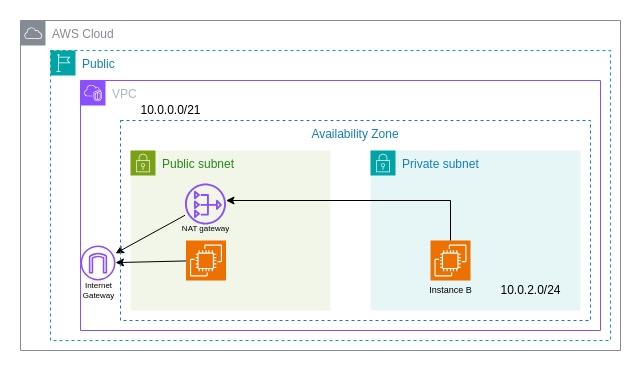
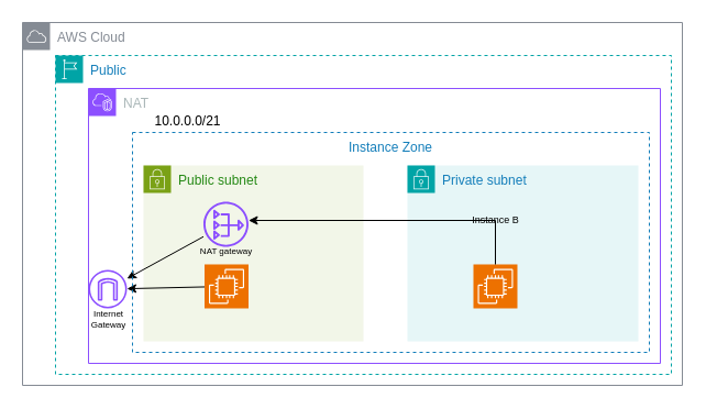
- <mxCell id="9" value="VPC" style="points=[[0,0],[0.25,0],[0.5,0],[0.75,0],[1,0],[1,0.25],[1,0.5],[1,0.75],[1,1],[0.75,1],[0.5,1],[0.25,1],[0,1],[0,0.75],[0,0.5],[0,0.25]];outlineConnect=0;gradientColor=none;html=1;whiteSpace=wrap;fontSize=12;fontStyle=0;container=1;pointerEvents=0;collapsible=0;recursiveResize=0;shape=mxgraph.aws4.group;grIcon=mxgraph.aws4.group_vpc2;strokeColor=#8C4FFF;fillColor=none;verticalAlign=top;align=left;spacingLeft=30;fontColor=#AAB7B8;dashed=0;" parent="1" vertex="1"><mxGeometry x="80" y="80" width="520" height="250" as="geometry" /></mxCell>
+ <mxCell id="9" value="NAT" style="points=[[0,0],[0.25,0],[0.5,0],[0.75,0],[1,0],[1,0.25],[1,0.5],[1,0.75],[1,1],[0.75,1],[0.5,1],[0.25,1],[0,1],[0,0.75],[0,0.5],[0,0.25]];outlineConnect=0;gradientColor=none;html=1;whiteSpace=wrap;fontSize=12;fontStyle=0;container=1;pointerEvents=0;collapsible=0;recursiveResize=0;shape=mxgraph.aws4.group;grIcon=mxgraph.aws4.group_vpc2;strokeColor=#8C4FFF;fillColor=none;verticalAlign=top;align=left;spacingLeft=30;fontColor=#AAB7B8;dashed=0;" parent="1" vertex="1"><mxGeometry x="80" y="80" width="520" height="250" as="geometry" /></mxCell>
- <mxCell id="19" value="Availability Zone" style="fillColor=none;strokeColor=#147EBA;dashed=1;verticalAlign=top;fontStyle=0;fontColor=#147EBA;whiteSpace=wrap;html=1;" parent="1" vertex="1"><mxGeometry x="120" y="120" width="470" height="200" as="geometry" /></mxCell>
+ <mxCell id="19" value="Instance Zone" style="fillColor=none;strokeColor=#147EBA;dashed=1;verticalAlign=top;fontStyle=0;fontColor=#147EBA;whiteSpace=wrap;html=1;" parent="1" vertex="1"><mxGeometry x="120" y="120" width="470" height="200" as="geometry" /></mxCell>
- <mxCell id="4" value="Instance B" style="text;html=1;align=center;verticalAlign=middle;resizable=0;points=[];autosize=1;strokeColor=none;fillColor=none;fontSize=9;" parent="2" vertex="1"><mxGeometry x="45" y="130" width="70" height="20" as="geometry" /></mxCell>
+ <mxCell id="4" value="Instance B" style="text;html=1;align=center;verticalAlign=middle;resizable=0;points=[];autosize=1;strokeColor=none;fillColor=none;fontSize=9;" parent="2" vertex="1"><mxGeometry x="45" y="40" width="70" height="20" as="geometry" /></mxCell>
- <mxCell id="5" value="10.0.2.0/24" style="text;html=1;align=center;verticalAlign=middle;resizable=0;points=[];autosize=1;strokeColor=none;fillColor=none;" parent="2" vertex="1"><mxGeometry x="120" y="125" width="80" height="30" as="geometry" /></mxCell>
